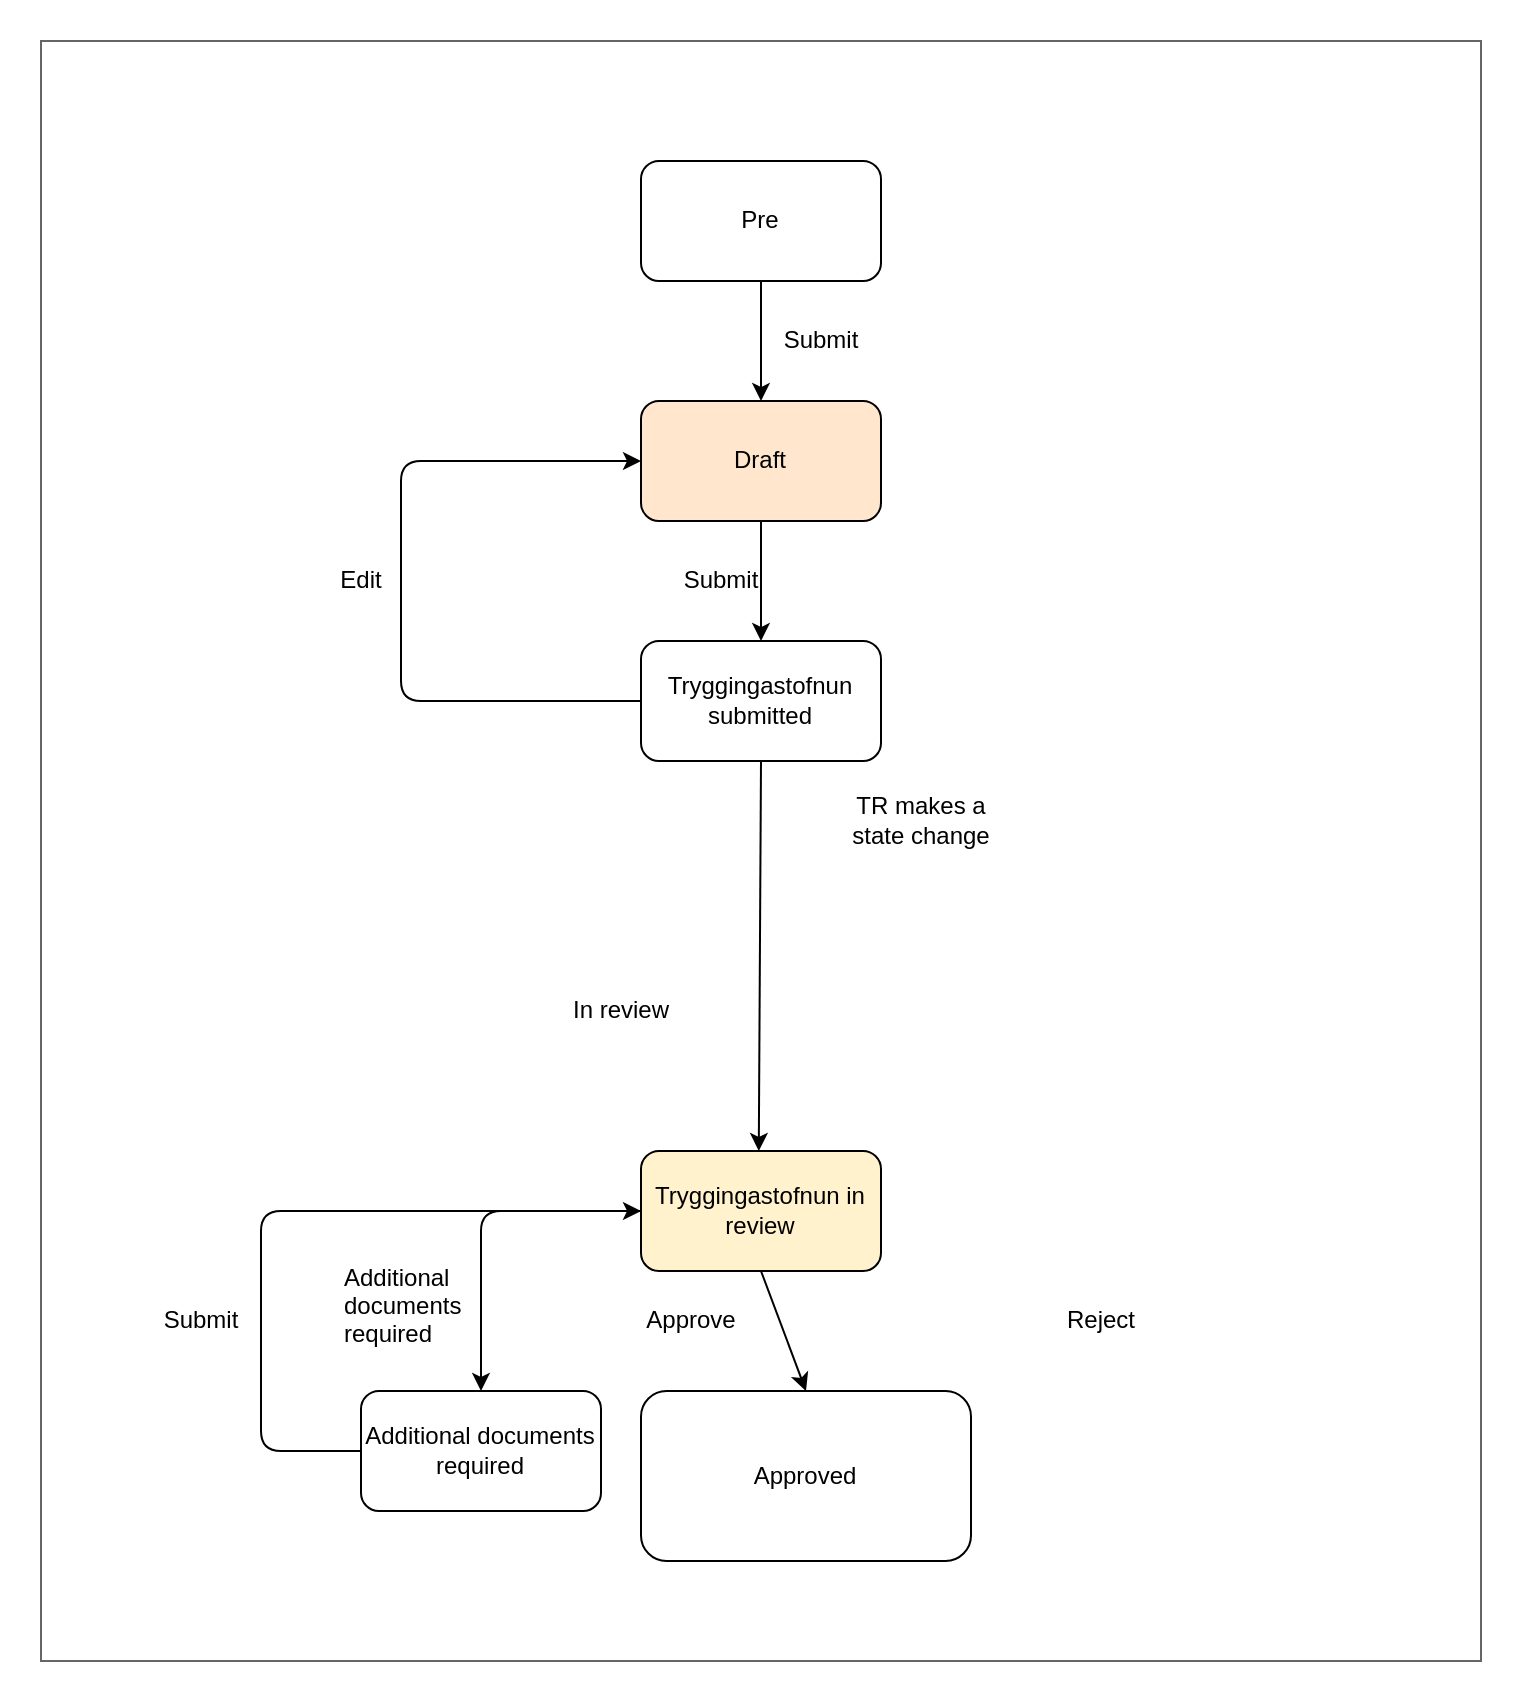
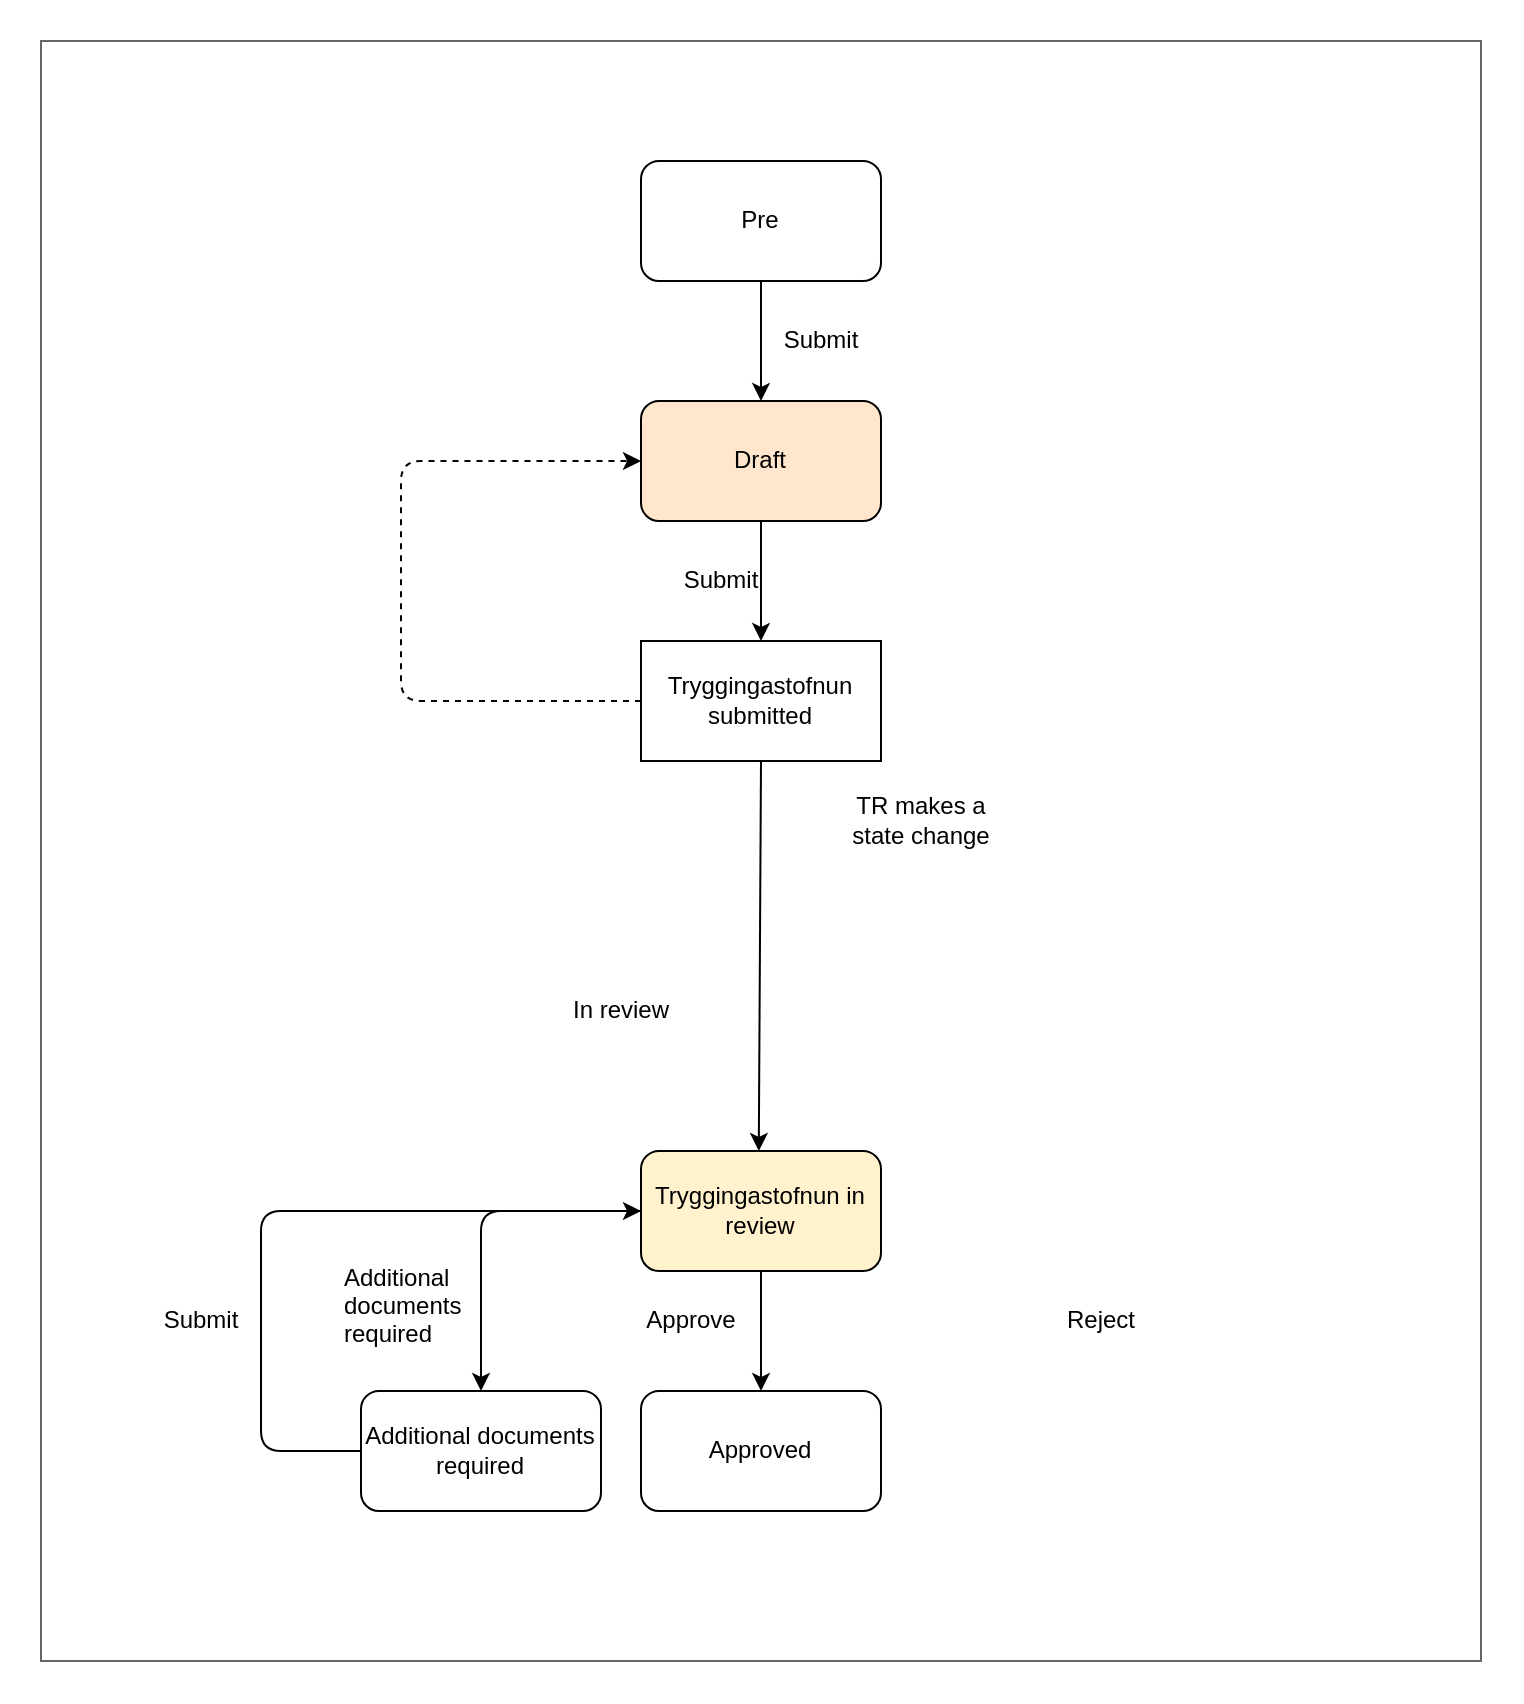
- <mxCell id="11" value="Edit" style="text;html=1;align=center;verticalAlign=middle;resizable=0;points=[];autosize=1;strokeColor=none;fillColor=none;fontColor=#000000;" parent="1" vertex="1"><mxGeometry x="160" y="275" width="40" height="30" as="geometry" /></mxCell>
- <mxCell id="10" value="" style="endArrow=classic;html=1;fontColor=#FFFFFF;strokeColor=#000000;entryX=0;entryY=0.5;entryDx=0;entryDy=0;" parent="1" target="3" edge="1" source="4"><mxGeometry width="50" height="50" relative="1" as="geometry"><mxPoint x="260" y="350" as="sourcePoint" /><mxPoint x="200" y="230" as="targetPoint" /><Array as="points"><mxPoint x="200" y="350" /><mxPoint x="200" y="230" /></Array></mxGeometry></mxCell>
+ <mxCell id="10" value="" style="endArrow=classic;html=1;fontColor=#FFFFFF;strokeColor=#000000;entryX=0;entryY=0.5;entryDx=0;entryDy=0;dashed=1;" parent="1" target="3" edge="1" source="4"><mxGeometry width="50" height="50" relative="1" as="geometry"><mxPoint x="260" y="350" as="sourcePoint" /><mxPoint x="200" y="230" as="targetPoint" /><Array as="points"><mxPoint x="200" y="350" /><mxPoint x="200" y="230" /></Array></mxGeometry></mxCell>
- <mxCell id="4" value="Tryggingastofnun submitted" style="rounded=1;whiteSpace=wrap;html=1;" parent="1" vertex="1"><mxGeometry x="320" y="320" width="120" height="60" as="geometry" /></mxCell>
+ <mxCell id="4" value="Tryggingastofnun submitted" style="whiteSpace=wrap;html=1;rounded=0;" parent="1" vertex="1"><mxGeometry x="320" y="320" width="120" height="60" as="geometry" /></mxCell>
- <mxCell id="7" value="Approved" style="rounded=1;whiteSpace=wrap;html=1;" parent="1" vertex="1"><mxGeometry x="320" y="695" width="165" height="85" as="geometry" /></mxCell>
+ <mxCell id="7" value="Approved" style="rounded=1;whiteSpace=wrap;html=1;" parent="1" vertex="1"><mxGeometry x="320" y="695" width="120" height="60" as="geometry" /></mxCell>
